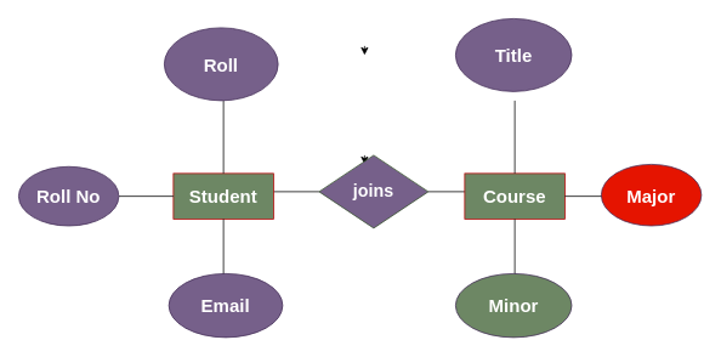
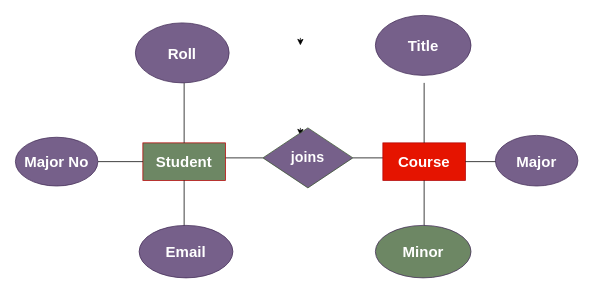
- <mxCell id="12" value="Major" style="ellipse;whiteSpace=wrap;html=1;fillColor=#e51400;fontColor=#ffffff;strokeColor=#432D57;fontStyle=1;fontSize=20;" vertex="1" parent="1"><mxGeometry x="660" y="180" width="110" height="67.5" as="geometry" /></mxCell>
+ <mxCell id="12" value="Major" style="ellipse;whiteSpace=wrap;html=1;fillColor=#76608a;fontColor=#ffffff;strokeColor=#432D57;fontStyle=1;fontSize=20;" vertex="1" parent="1"><mxGeometry x="660" y="180" width="110" height="67.5" as="geometry" /></mxCell>
- <mxCell id="11" value="Roll No" style="ellipse;whiteSpace=wrap;html=1;fillColor=#76608a;fontColor=#ffffff;strokeColor=#432D57;fontStyle=1;fontSize=20;" vertex="1" parent="1"><mxGeometry x="20" y="182.5" width="110" height="65" as="geometry" /></mxCell>
+ <mxCell id="11" value="Major No" style="ellipse;whiteSpace=wrap;html=1;fillColor=#76608a;fontColor=#ffffff;strokeColor=#432D57;fontStyle=1;fontSize=20;" vertex="1" parent="1"><mxGeometry x="20" y="182.5" width="110" height="65" as="geometry" /></mxCell>
- <mxCell id="7" value="Course" style="rounded=0;whiteSpace=wrap;html=1;fillColor=#6d8764;fontColor=#ffffff;strokeColor=#B20000;fontStyle=1;fontSize=20;" vertex="1" parent="1"><mxGeometry x="510" y="190" width="110" height="50" as="geometry" /></mxCell>
+ <mxCell id="7" value="Course" style="rounded=0;whiteSpace=wrap;html=1;fillColor=#e51400;fontColor=#ffffff;strokeColor=#B20000;fontStyle=1;fontSize=20;" vertex="1" parent="1"><mxGeometry x="510" y="190" width="110" height="50" as="geometry" /></mxCell>
